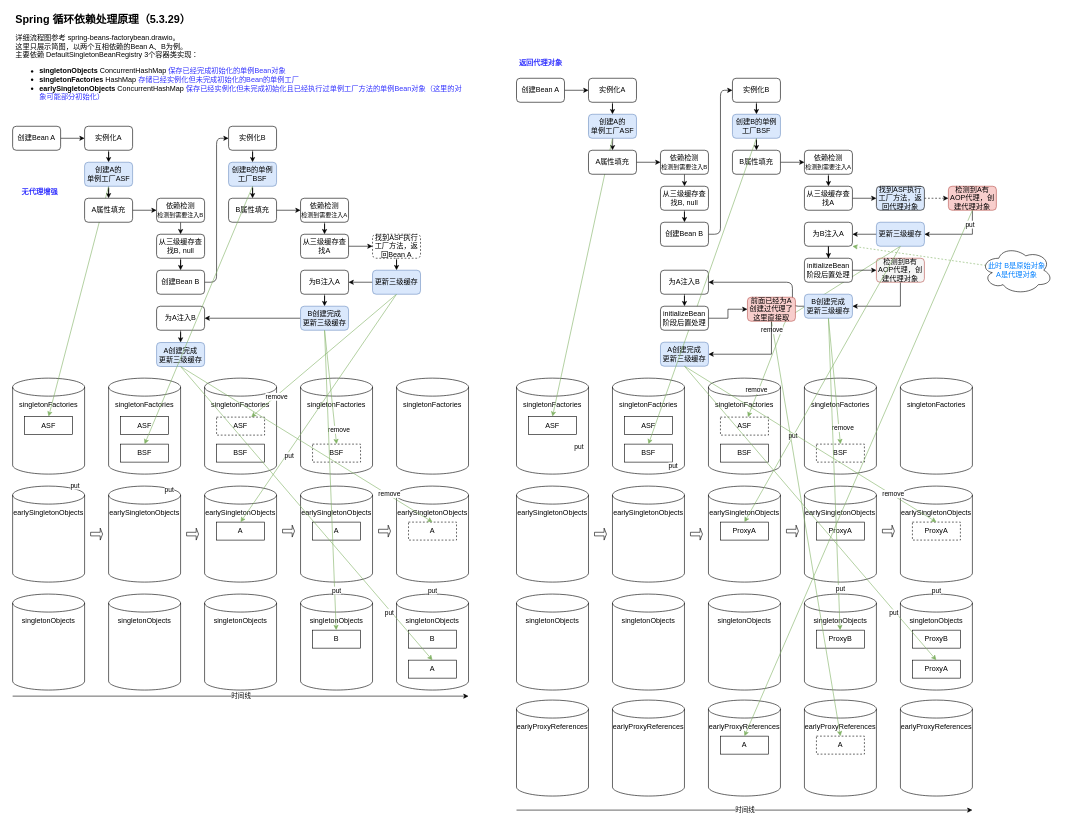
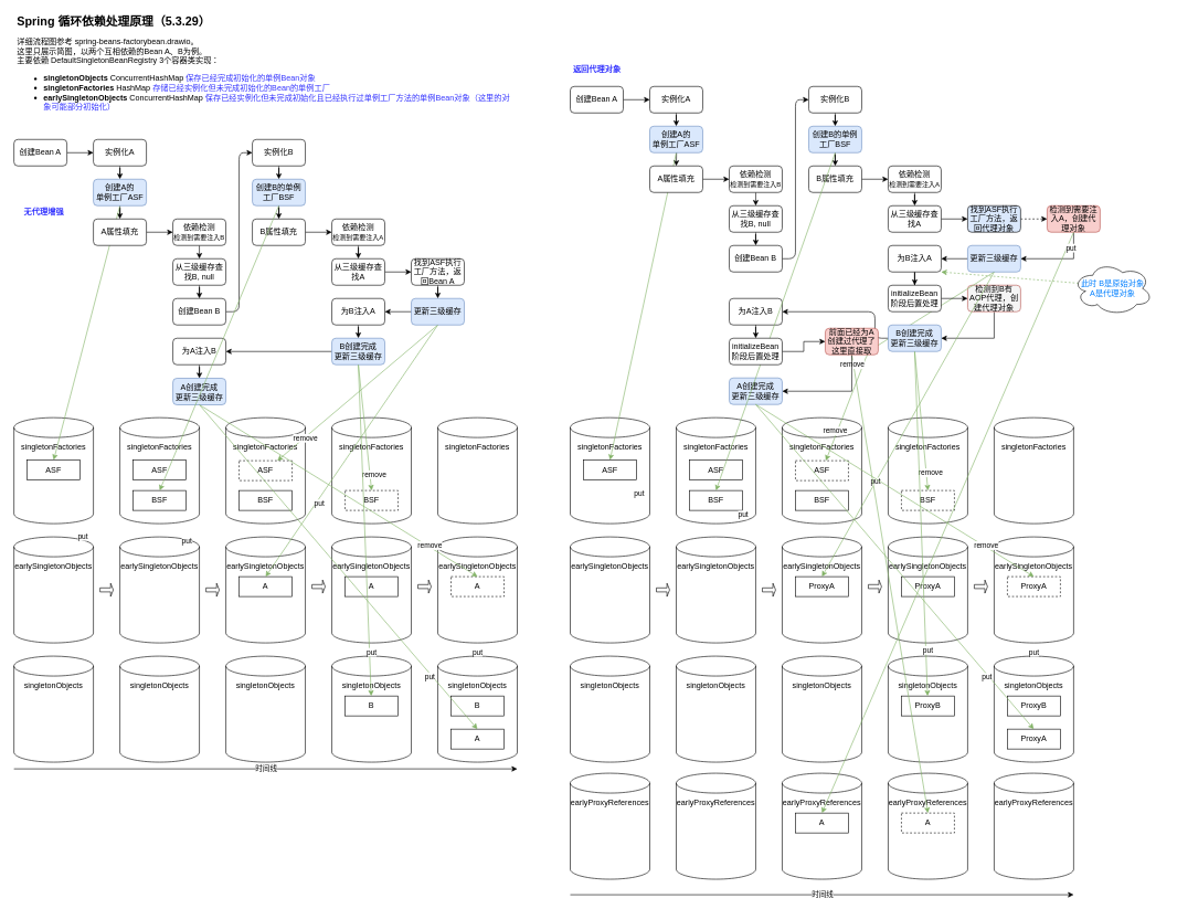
- <mxCell id="177" value="检测到A有AOP代理，创建代理对象" style="rounded=1;whiteSpace=wrap;html=1;fillColor=#f8cecc;strokeColor=#b85450;" vertex="1" parent="1"><mxGeometry x="1580" y="310" width="80" height="40" as="geometry" /></mxCell>
+ <mxCell id="177" value="检测到需要注入A，创建代理对象" style="rounded=1;whiteSpace=wrap;html=1;fillColor=#f8cecc;strokeColor=#b85450;" vertex="1" parent="1"><mxGeometry x="1580" y="310" width="80" height="40" as="geometry" /></mxCell>
- <mxCell id="51" value="找到ASF执行工厂方法，返回Bean A" style="rounded=1;whiteSpace=wrap;html=1;dashed=1;" parent="1" vertex="1"><mxGeometry x="620" y="390" width="80" height="40" as="geometry" /></mxCell>
+ <mxCell id="51" value="找到ASF执行工厂方法，返回Bean A" style="rounded=1;whiteSpace=wrap;html=1;" parent="1" vertex="1"><mxGeometry x="620" y="390" width="80" height="40" as="geometry" /></mxCell>
- <mxCell id="187" value="&lt;font color=&quot;#007fff&quot;&gt;此时 B是原始对象&lt;br&gt;A是代理对象&lt;/font&gt;" style="ellipse;shape=cloud;whiteSpace=wrap;html=1;" vertex="1" parent="1"><mxGeometry x="1634" y="410" width="120" height="80" as="geometry" /></mxCell>
+ <mxCell id="187" value="&lt;font color=&quot;#007fff&quot;&gt;此时 B是原始对象&lt;br&gt;A是代理对象&lt;/font&gt;" style="ellipse;shape=cloud;whiteSpace=wrap;html=1;" vertex="1" parent="1"><mxGeometry x="1619" y="395" width="120" height="80" as="geometry" /></mxCell>
